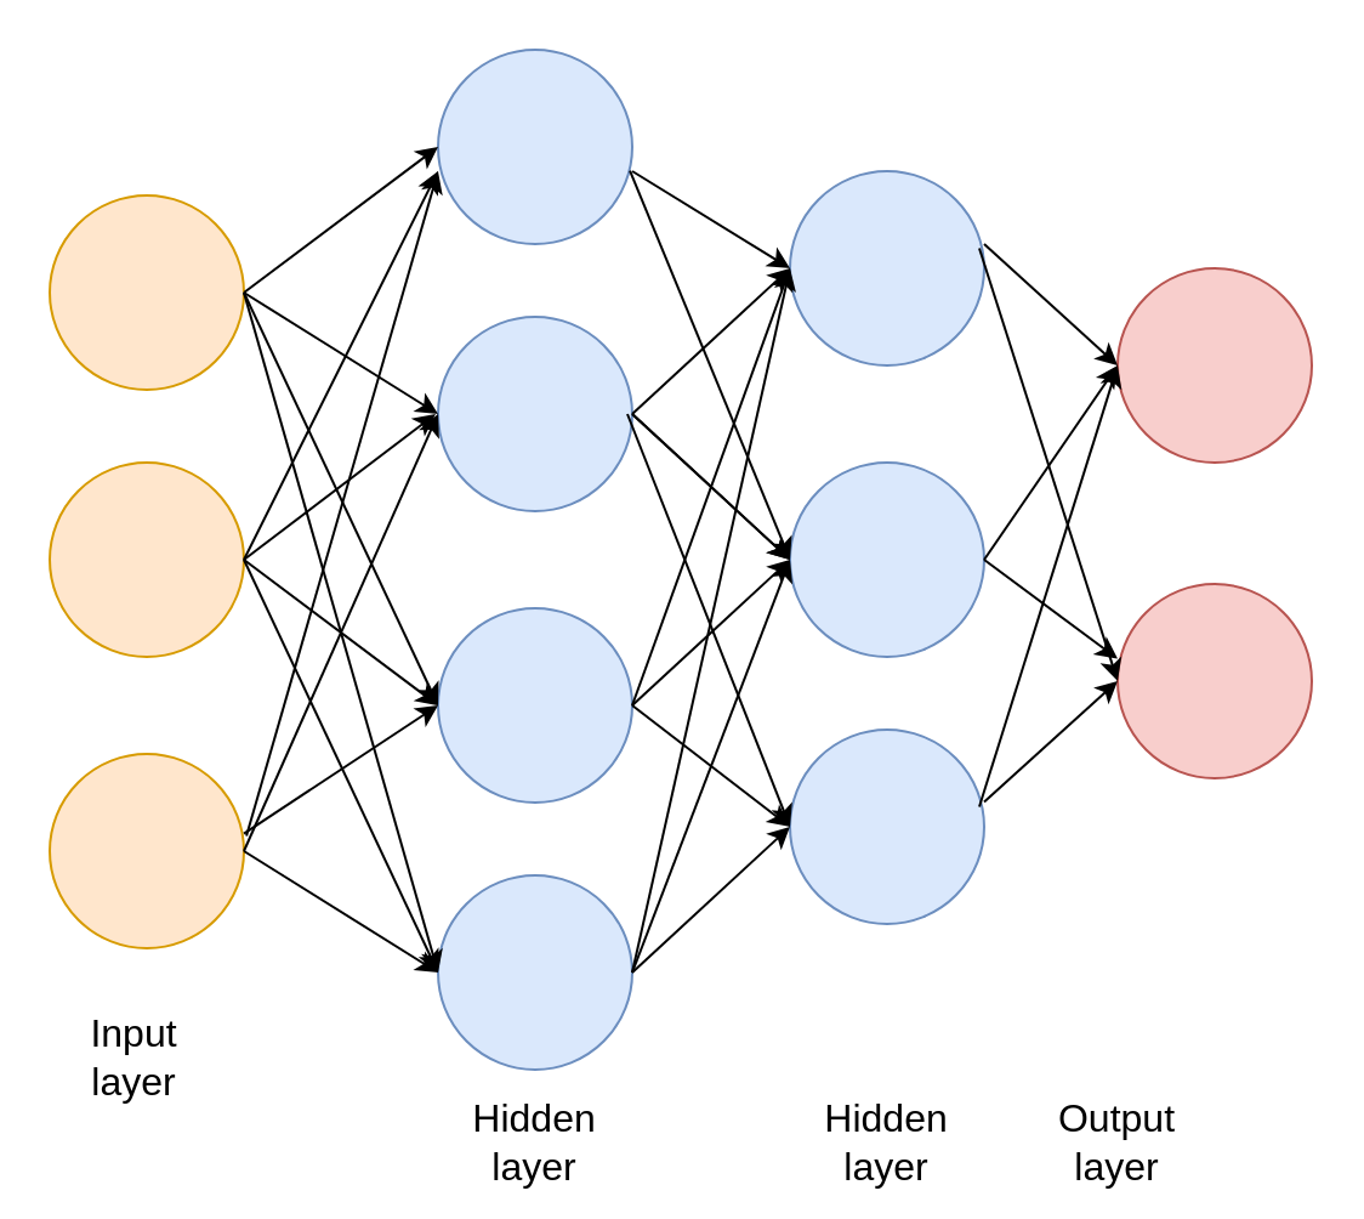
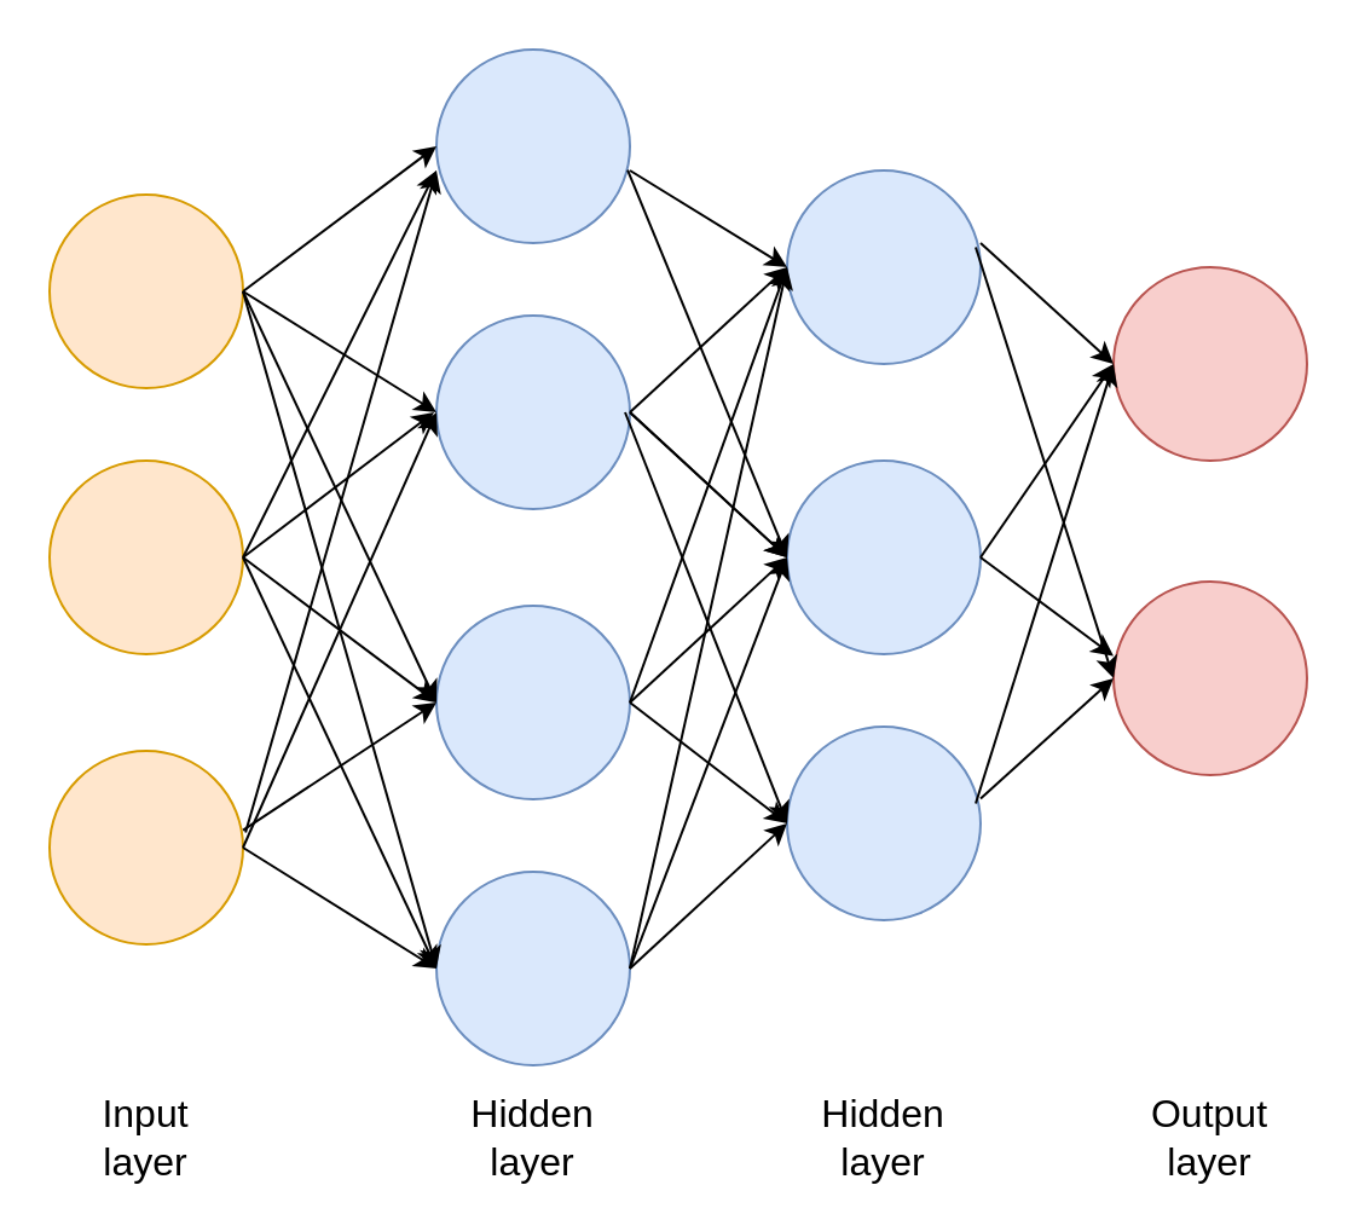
- <mxCell id="44" value="Input layer" style="text;html=1;strokeColor=none;fillColor=none;align=center;verticalAlign=middle;whiteSpace=wrap;rounded=0;fontSize=16;" vertex="1" parent="1"><mxGeometry x="35" y="425" width="40" height="20" as="geometry" /></mxCell>
+ <mxCell id="44" value="Input layer" style="text;html=1;strokeColor=none;fillColor=none;align=center;verticalAlign=middle;whiteSpace=wrap;rounded=0;fontSize=16;" vertex="1" parent="1"><mxGeometry x="40" y="460" width="40" height="20" as="geometry" /></mxCell>
- <mxCell id="47" value="Output layer" style="text;html=1;strokeColor=none;fillColor=none;align=center;verticalAlign=middle;whiteSpace=wrap;rounded=0;fontSize=16;" vertex="1" parent="1"><mxGeometry x="440" y="460" width="40" height="20" as="geometry" /></mxCell>
+ <mxCell id="47" value="Output layer" style="text;html=1;strokeColor=none;fillColor=none;align=center;verticalAlign=middle;whiteSpace=wrap;rounded=0;fontSize=16;" vertex="1" parent="1"><mxGeometry x="480" y="460" width="40" height="20" as="geometry" /></mxCell>
